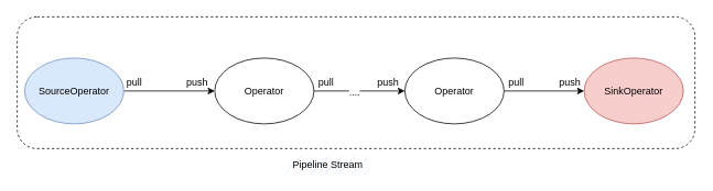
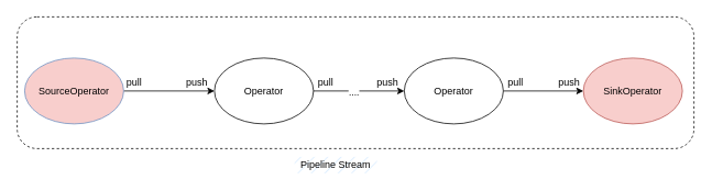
- <mxCell id="3" value="SourceOperator" style="ellipse;whiteSpace=wrap;html=1;fillColor=#dae8fc;strokeColor=#6c8ebf;fillStyle=auto;" parent="1" vertex="1"><mxGeometry x="29" y="70" width="120" height="80" as="geometry" /></mxCell>
+ <mxCell id="3" value="SourceOperator" style="ellipse;whiteSpace=wrap;html=1;fillColor=#f8cecc;strokeColor=#6c8ebf;fillStyle=auto;" parent="1" vertex="1"><mxGeometry x="29" y="70" width="120" height="80" as="geometry" /></mxCell>
- <mxCell id="17" value="Pipeline Stream" style="text;html=1;strokeColor=none;fillColor=#CCE5FF;align=center;verticalAlign=middle;whiteSpace=wrap;rounded=0;fillStyle=hatch;" vertex="1" parent="1"><mxGeometry x="346" y="190" width="100" height="20" as="geometry" /></mxCell>
+ <mxCell id="17" value="Pipeline Stream" style="text;html=1;strokeColor=none;fillColor=#CCE5FF;align=center;verticalAlign=middle;whiteSpace=wrap;rounded=0;fillStyle=hatch;" vertex="1" parent="1"><mxGeometry x="356" y="190" width="100" height="20" as="geometry" /></mxCell>
